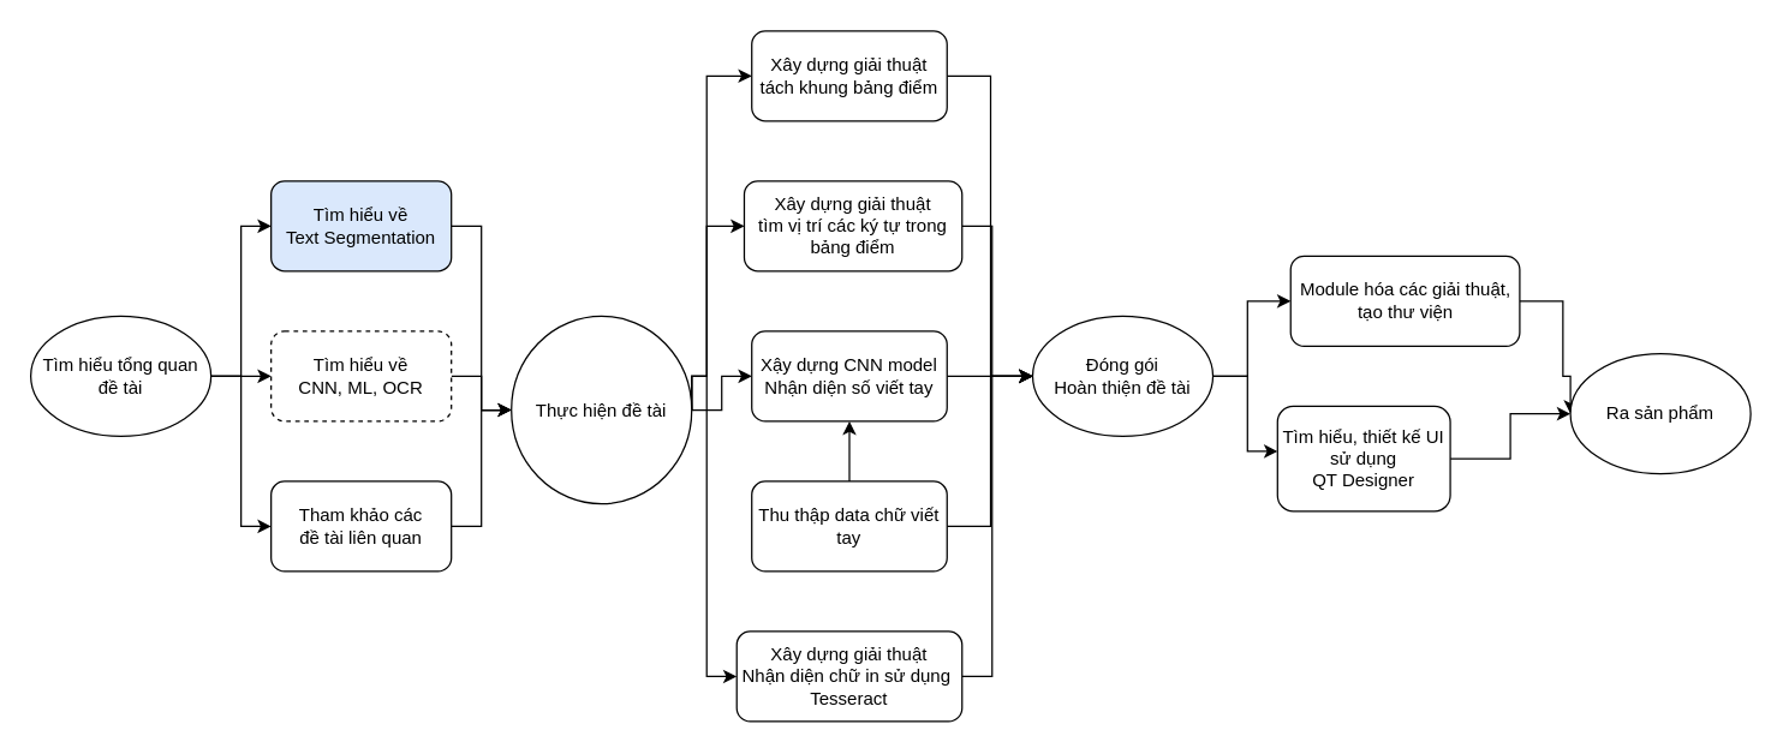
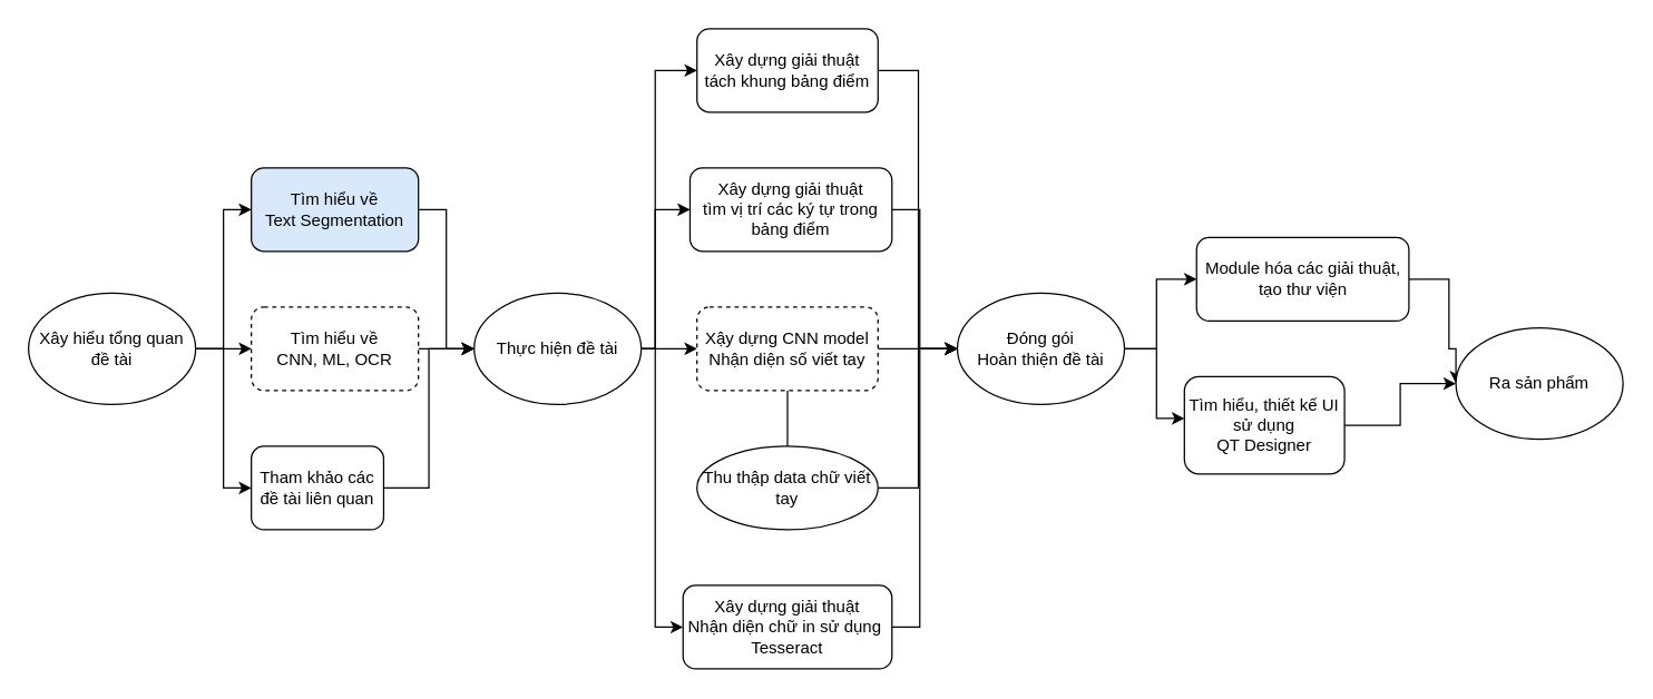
- <mxCell id="16" value="&lt;span style=&quot;white-space: normal&quot;&gt;Tìm hiểu tổng quan đề tài&lt;/span&gt;" style="ellipse;whiteSpace=wrap;html=1;" vertex="1" parent="1"><mxGeometry x="20" y="210" width="120" height="80" as="geometry" /></mxCell>
+ <mxCell id="16" value="&lt;span style=&quot;white-space: normal&quot;&gt;Xây hiểu tổng quan đề tài&lt;/span&gt;" style="ellipse;whiteSpace=wrap;html=1;" vertex="1" parent="1"><mxGeometry x="20" y="210" width="120" height="80" as="geometry" /></mxCell>
- <mxCell id="22" value="Xậy dựng CNN model&lt;br&gt;Nhận diện số viết tay" style="rounded=1;whiteSpace=wrap;html=1;" vertex="1" parent="1"><mxGeometry x="500" y="220" width="130" height="60" as="geometry" /></mxCell>
+ <mxCell id="22" value="Xậy dựng CNN model&lt;br&gt;Nhận diện số viết tay" style="rounded=1;whiteSpace=wrap;html=1;dashed=1;" vertex="1" parent="1"><mxGeometry x="500" y="220" width="130" height="60" as="geometry" /></mxCell>
- <mxCell id="12" value="Thực hiện đề tài" style="ellipse;whiteSpace=wrap;html=1;" vertex="1" parent="1"><mxGeometry x="340" y="210" width="120" height="125" as="geometry" /></mxCell>
+ <mxCell id="12" value="Thực hiện đề tài" style="ellipse;whiteSpace=wrap;html=1;" vertex="1" parent="1"><mxGeometry x="340" y="210" width="120" height="80" as="geometry" /></mxCell>
- <mxCell id="25" value="" style="edgeStyle=orthogonalEdgeStyle;rounded=0;orthogonalLoop=1;jettySize=auto;html=1;" edge="1" parent="1" source="27" target="22"><mxGeometry relative="1" as="geometry" /></mxCell>
+ <mxCell id="25" value="" style="edgeStyle=orthogonalEdgeStyle;rounded=0;orthogonalLoop=1;jettySize=auto;html=1;endArrow=none;" edge="1" parent="1" source="27" target="22"><mxGeometry relative="1" as="geometry" /></mxCell>
- <mxCell id="7" value="Tham khảo các&lt;br&gt;đề tài liên quan" style="rounded=1;whiteSpace=wrap;html=1;" vertex="1" parent="1"><mxGeometry x="180" y="320" width="120" height="60" as="geometry" /></mxCell>
+ <mxCell id="7" value="Tham khảo các&lt;br&gt;đề tài liên quan" style="rounded=1;whiteSpace=wrap;html=1;" vertex="1" parent="1"><mxGeometry x="180" y="320" width="95" height="60" as="geometry" /></mxCell>
- <mxCell id="27" value="Thu thập data chữ viết tay" style="rounded=1;whiteSpace=wrap;html=1;" vertex="1" parent="1"><mxGeometry x="500" y="320" width="130" height="60" as="geometry" /></mxCell>
+ <mxCell id="27" value="Thu thập data chữ viết tay" style="ellipse;whiteSpace=wrap;html=1;" vertex="1" parent="1"><mxGeometry x="500" y="320" width="130" height="60" as="geometry" /></mxCell>
